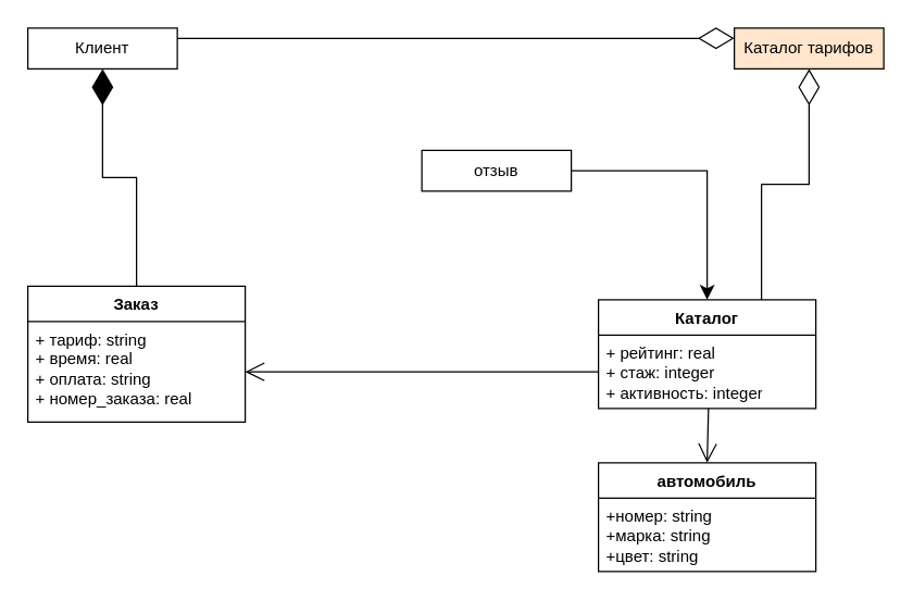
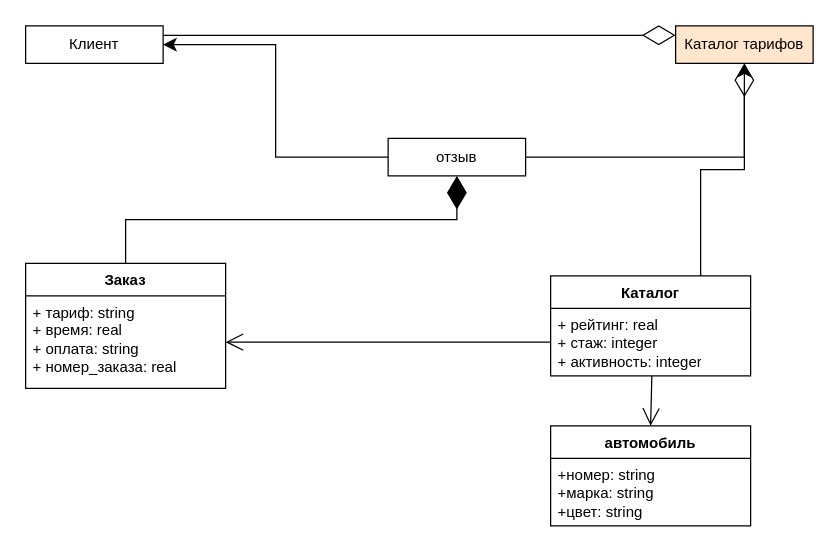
+ <mxCell id="6" style="edgeStyle=orthogonalEdgeStyle;rounded=0;orthogonalLoop=1;jettySize=auto;html=1;exitX=0;exitY=0.5;exitDx=0;exitDy=0;entryX=1;entryY=0.5;entryDx=0;entryDy=0;fontSize=12;startSize=8;endSize=8;" parent="1" source="8" target="4" edge="1"><mxGeometry relative="1" as="geometry" /></mxCell>
- <mxCell id="16" value="" style="endArrow=diamondThin;endFill=1;endSize=24;html=1;rounded=0;fontSize=12;entryX=0.5;entryY=1;entryDx=0;entryDy=0;exitX=0.5;exitY=0;exitDx=0;exitDy=0;edgeStyle=orthogonalEdgeStyle;" parent="1" source="2" target="4" edge="1"><mxGeometry width="160" relative="1" as="geometry"><mxPoint x="320" y="170" as="sourcePoint" /><mxPoint x="480" y="170" as="targetPoint" /></mxGeometry></mxCell>
+ <mxCell id="16" value="" style="endArrow=diamondThin;endFill=1;endSize=24;html=1;rounded=0;fontSize=12;exitX=0.5;exitY=0;exitDx=0;exitDy=0;edgeStyle=orthogonalEdgeStyle;" parent="1" source="2" target="8" edge="1"><mxGeometry width="160" relative="1" as="geometry"><mxPoint x="320" y="170" as="sourcePoint" /><mxPoint x="480" y="170" as="targetPoint" /></mxGeometry></mxCell>
- <mxCell id="7" style="edgeStyle=orthogonalEdgeStyle;rounded=0;orthogonalLoop=1;jettySize=auto;html=1;exitX=1;exitY=0.5;exitDx=0;exitDy=0;entryX=0.5;entryY=0;entryDx=0;entryDy=0;fontSize=12;startSize=8;endSize=8;" parent="1" source="8" target="9" edge="1"><mxGeometry relative="1" as="geometry" /></mxCell>
+ <mxCell id="7" style="edgeStyle=orthogonalEdgeStyle;rounded=0;orthogonalLoop=1;jettySize=auto;html=1;exitX=1;exitY=0.5;exitDx=0;exitDy=0;fontSize=12;startSize=8;endSize=8;" parent="1" source="8" target="5" edge="1"><mxGeometry relative="1" as="geometry" /></mxCell>
